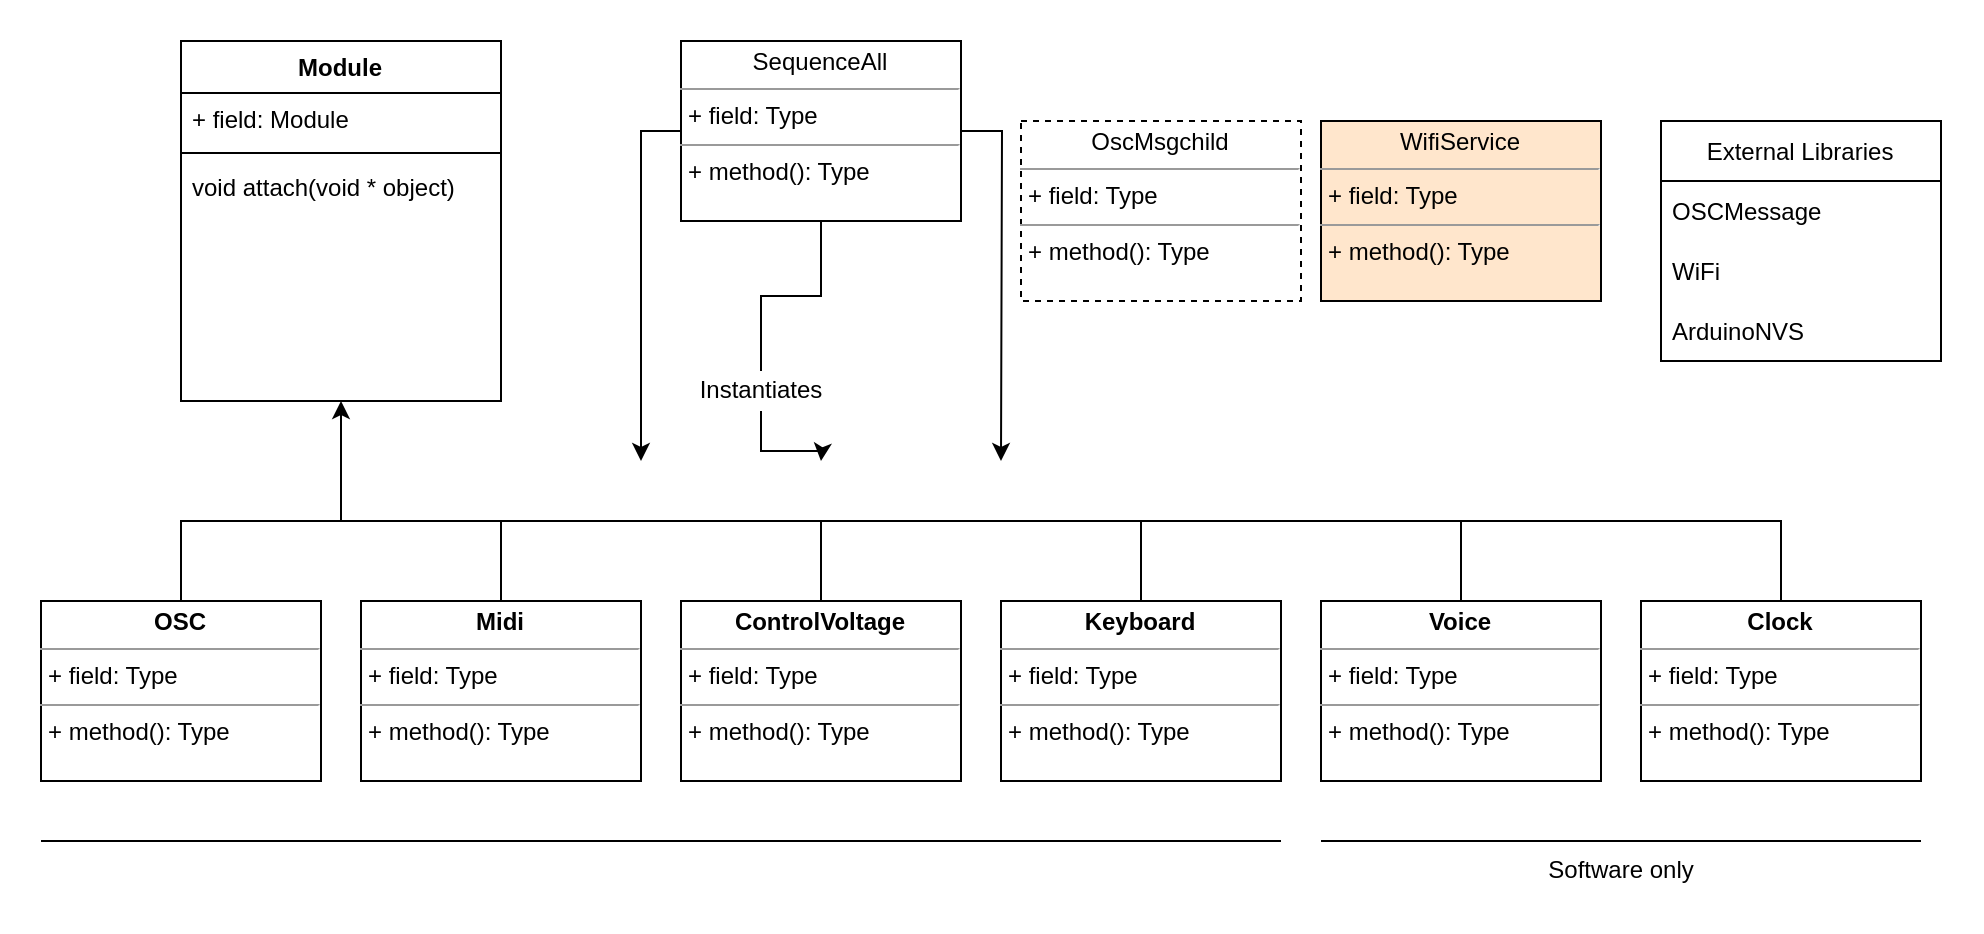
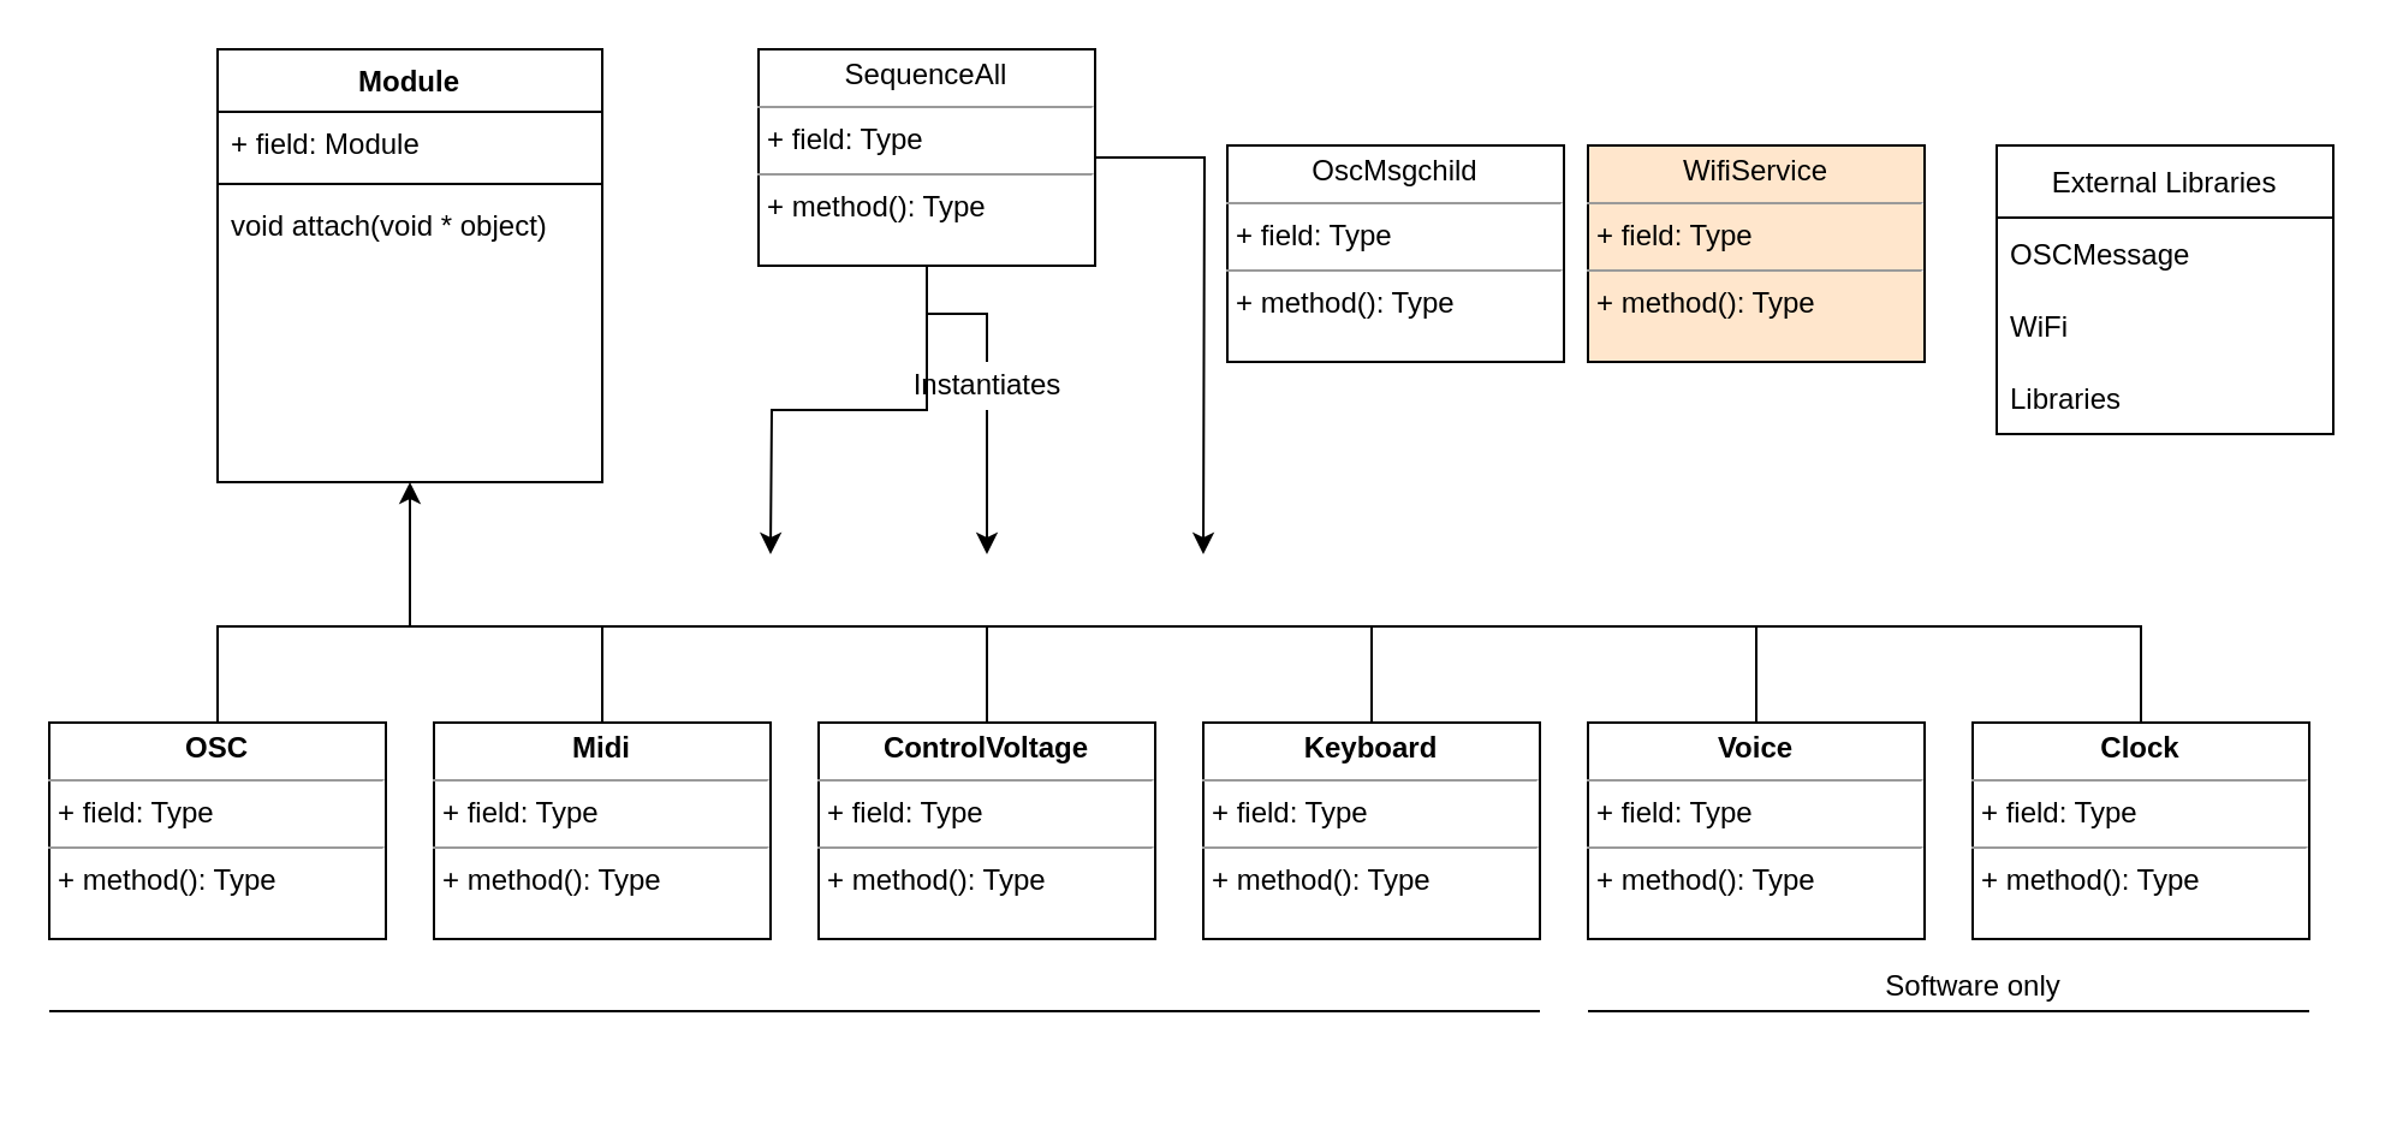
- <mxCell id="21" value="&lt;p style=&quot;margin: 0px ; margin-top: 4px ; text-align: center&quot;&gt;SequenceAll&lt;/p&gt;&lt;hr size=&quot;1&quot;&gt;&lt;p style=&quot;margin: 0px ; margin-left: 4px&quot;&gt;+ field: Type&lt;/p&gt;&lt;hr size=&quot;1&quot;&gt;&lt;p style=&quot;margin: 0px ; margin-left: 4px&quot;&gt;+ method(): Type&lt;/p&gt;" style="verticalAlign=top;align=left;overflow=fill;fontSize=12;fontFamily=Helvetica;html=1;" vertex="1" parent="1"><mxGeometry x="340" y="20" width="140" height="90" as="geometry" /></mxCell>
+ <mxCell id="21" value="&lt;p style=&quot;margin: 0px ; margin-top: 4px ; text-align: center&quot;&gt;SequenceAll&lt;/p&gt;&lt;hr size=&quot;1&quot;&gt;&lt;p style=&quot;margin: 0px ; margin-left: 4px&quot;&gt;+ field: Type&lt;/p&gt;&lt;hr size=&quot;1&quot;&gt;&lt;p style=&quot;margin: 0px ; margin-left: 4px&quot;&gt;+ method(): Type&lt;/p&gt;" style="verticalAlign=top;align=left;overflow=fill;fontSize=12;fontFamily=Helvetica;html=1;" vertex="1" parent="1"><mxGeometry x="315" y="20" width="140" height="90" as="geometry" /></mxCell>
- <mxCell id="33" value="&lt;p style=&quot;margin: 0px ; margin-top: 4px ; text-align: center&quot;&gt;OscMsgchild&lt;br&gt;&lt;/p&gt;&lt;hr size=&quot;1&quot;&gt;&lt;p style=&quot;margin: 0px ; margin-left: 4px&quot;&gt;+ field: Type&lt;/p&gt;&lt;hr size=&quot;1&quot;&gt;&lt;p style=&quot;margin: 0px ; margin-left: 4px&quot;&gt;+ method(): Type&lt;/p&gt;" style="verticalAlign=top;align=left;overflow=fill;fontSize=12;fontFamily=Helvetica;html=1;dashed=1;" vertex="1" parent="1"><mxGeometry x="510" y="60" width="140" height="90" as="geometry" /></mxCell>
+ <mxCell id="33" value="&lt;p style=&quot;margin: 0px ; margin-top: 4px ; text-align: center&quot;&gt;OscMsgchild&lt;br&gt;&lt;/p&gt;&lt;hr size=&quot;1&quot;&gt;&lt;p style=&quot;margin: 0px ; margin-left: 4px&quot;&gt;+ field: Type&lt;/p&gt;&lt;hr size=&quot;1&quot;&gt;&lt;p style=&quot;margin: 0px ; margin-left: 4px&quot;&gt;+ method(): Type&lt;/p&gt;" style="verticalAlign=top;align=left;overflow=fill;fontSize=12;fontFamily=Helvetica;html=1;" vertex="1" parent="1"><mxGeometry x="510" y="60" width="140" height="90" as="geometry" /></mxCell>
- <mxCell id="32" value="ArduinoNVS" style="text;strokeColor=none;fillColor=none;align=left;verticalAlign=middle;spacingLeft=4;spacingRight=4;overflow=hidden;points=[[0,0.5],[1,0.5]];portConstraint=eastwest;rotatable=0;" vertex="1" parent="29"><mxGeometry y="90" width="140" height="30" as="geometry" /></mxCell>
+ <mxCell id="32" value="Libraries" style="text;strokeColor=none;fillColor=none;align=left;verticalAlign=middle;spacingLeft=4;spacingRight=4;overflow=hidden;points=[[0,0.5],[1,0.5]];portConstraint=eastwest;rotatable=0;" vertex="1" parent="29"><mxGeometry y="90" width="140" height="30" as="geometry" /></mxCell>
- <mxCell id="22" value="Instantiates" style="text;html=1;align=center;verticalAlign=middle;resizable=0;points=[];autosize=1;strokeColor=none;fillColor=none;" vertex="1" parent="1"><mxGeometry x="340" y="185" width="80" height="20" as="geometry" /></mxCell>
+ <mxCell id="22" value="Instantiates" style="text;html=1;align=center;verticalAlign=middle;resizable=0;points=[];autosize=1;strokeColor=none;fillColor=none;" vertex="1" parent="1"><mxGeometry x="370" y="150" width="80" height="20" as="geometry" /></mxCell>
- <mxCell id="28" value="Software only" style="text;html=1;align=center;verticalAlign=middle;resizable=0;points=[];autosize=1;strokeColor=none;fillColor=none;" vertex="1" parent="1"><mxGeometry x="765" y="425" width="90" height="20" as="geometry" /></mxCell>
+ <mxCell id="28" value="Software only" style="text;html=1;align=center;verticalAlign=middle;resizable=0;points=[];autosize=1;strokeColor=none;fillColor=none;" vertex="1" parent="1"><mxGeometry x="775" y="400" width="90" height="20" as="geometry" /></mxCell>
